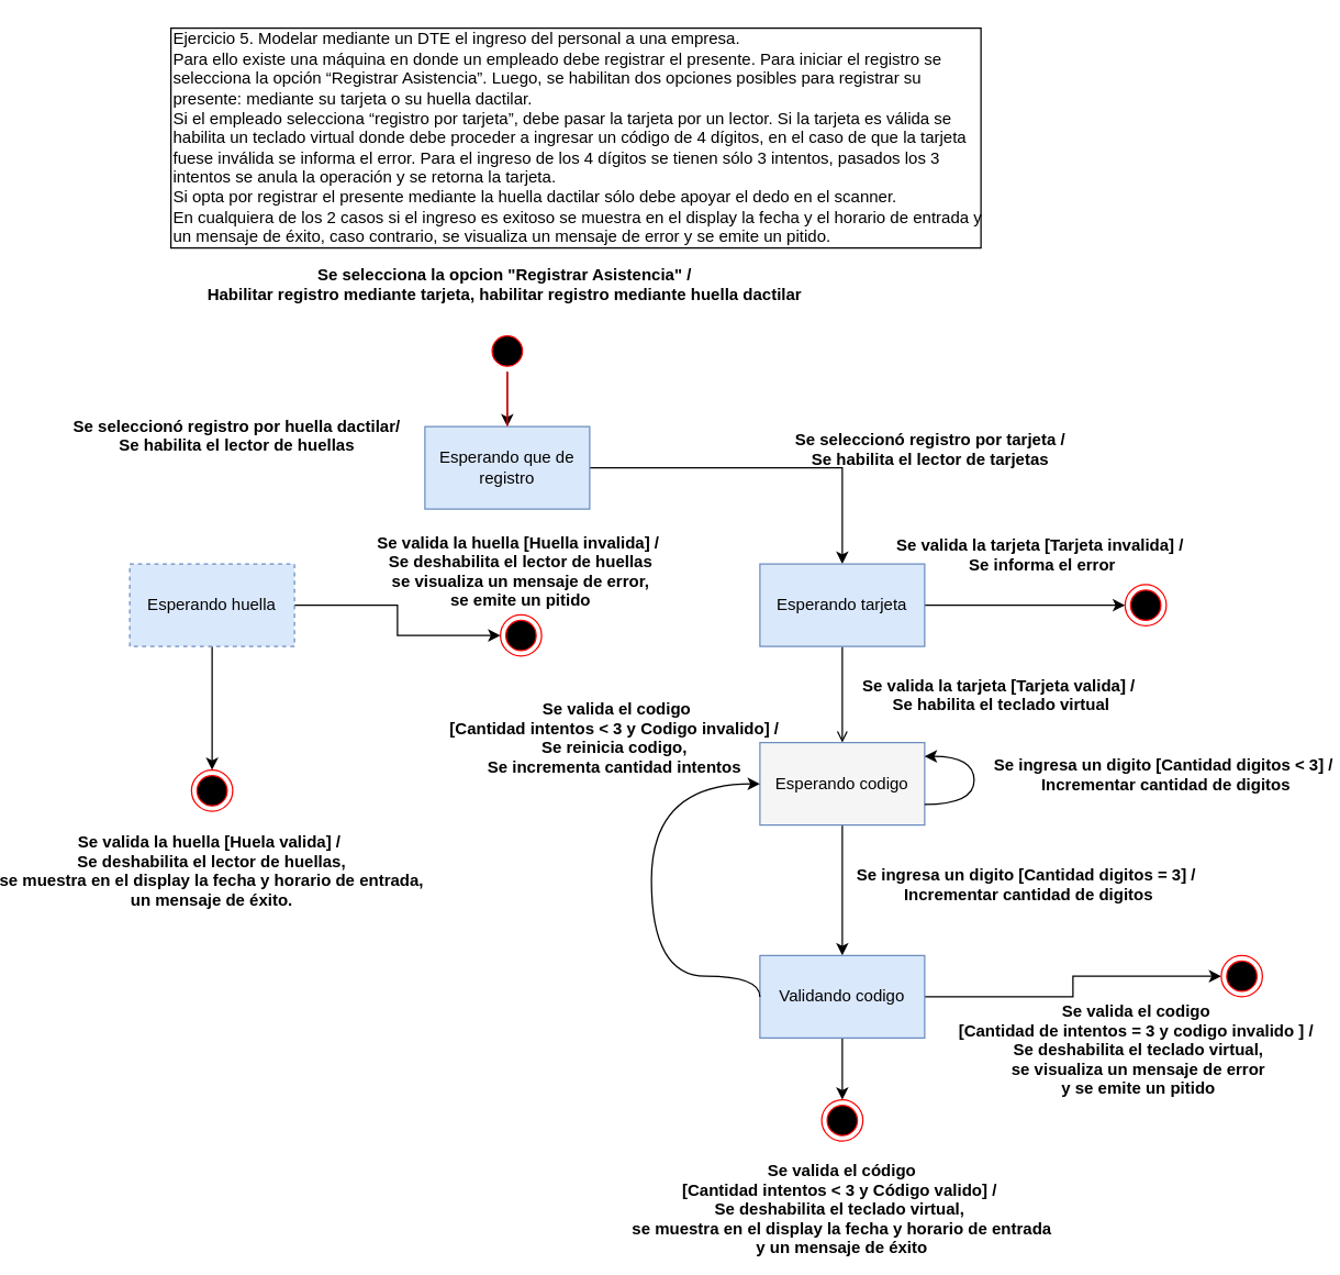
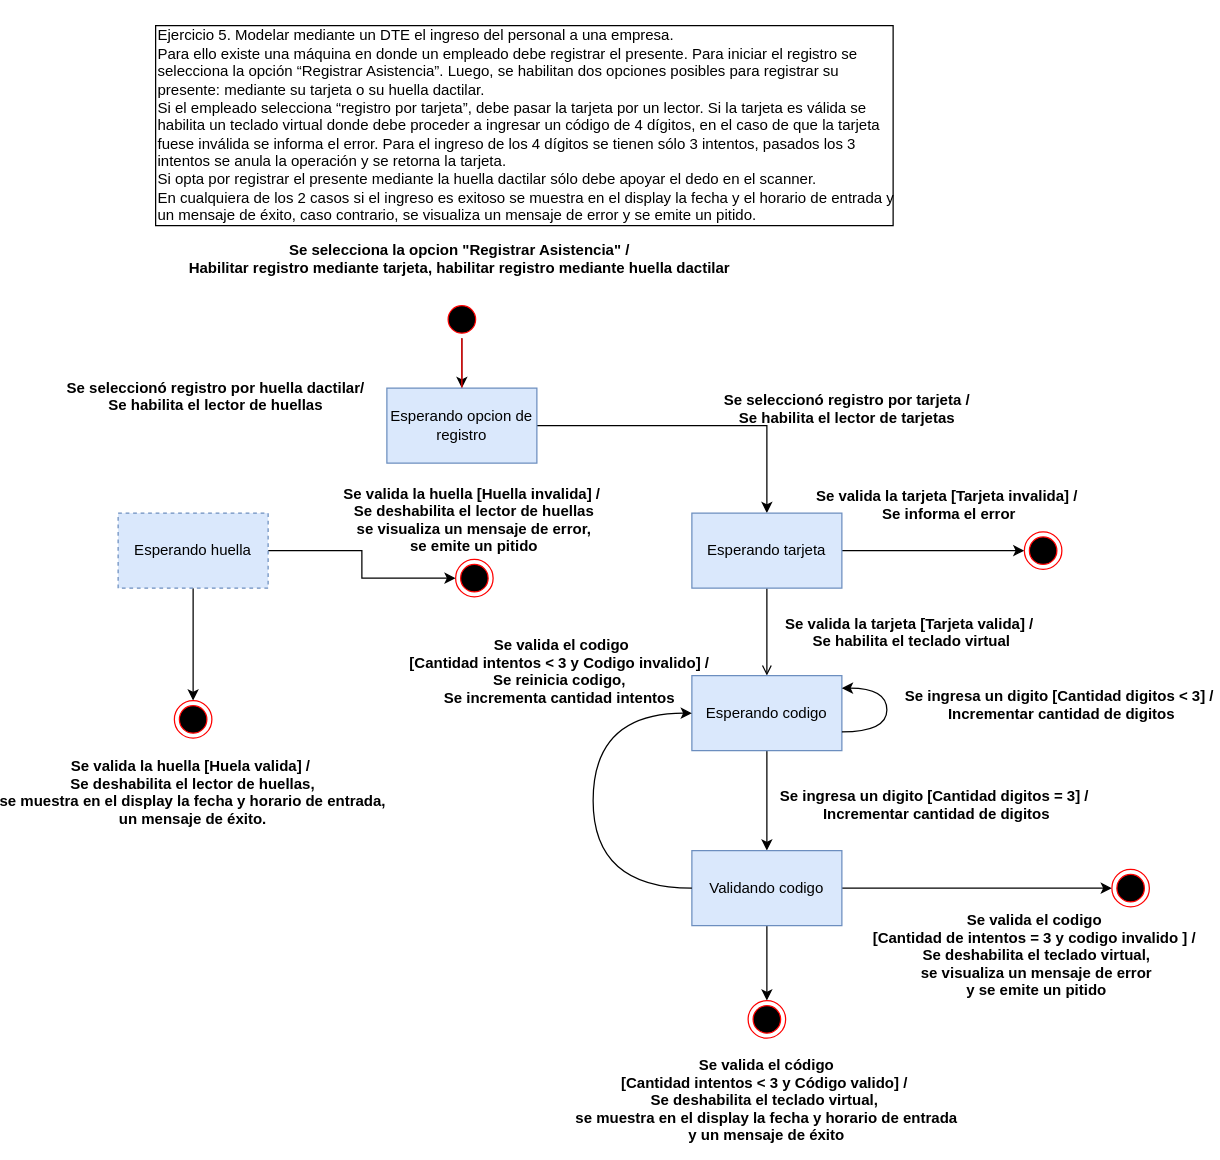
- <mxCell id="8" value="Esperando que de registro" style="whiteSpace=wrap;html=1;align=center;strokeColor=#6c8ebf;fillColor=#dae8fc;" parent="1" vertex="1"><mxGeometry x="235" y="310" width="120" height="60" as="geometry" /></mxCell>
+ <mxCell id="8" value="Esperando opcion de registro" style="whiteSpace=wrap;html=1;align=center;strokeColor=#6c8ebf;fillColor=#dae8fc;" parent="1" vertex="1"><mxGeometry x="235" y="310" width="120" height="60" as="geometry" /></mxCell>
- <mxCell id="16" value="Esperando codigo" style="whiteSpace=wrap;html=1;align=center;strokeColor=#6c8ebf;fillColor=#f5f5f5;" parent="1" vertex="1"><mxGeometry x="479" y="540" width="120" height="60" as="geometry" /></mxCell>
+ <mxCell id="16" value="Esperando codigo" style="whiteSpace=wrap;html=1;align=center;strokeColor=#6c8ebf;fillColor=#dae8fc;" parent="1" vertex="1"><mxGeometry x="479" y="540" width="120" height="60" as="geometry" /></mxCell>
- <mxCell id="22" value="Validando codigo" style="whiteSpace=wrap;html=1;strokeColor=#6c8ebf;fillColor=#dae8fc;" parent="1" vertex="1"><mxGeometry x="479" y="695" width="120" height="60" as="geometry" /></mxCell>
+ <mxCell id="22" value="Validando codigo" style="whiteSpace=wrap;html=1;strokeColor=#6c8ebf;fillColor=#dae8fc;" parent="1" vertex="1"><mxGeometry x="479" y="680" width="120" height="60" as="geometry" /></mxCell>
